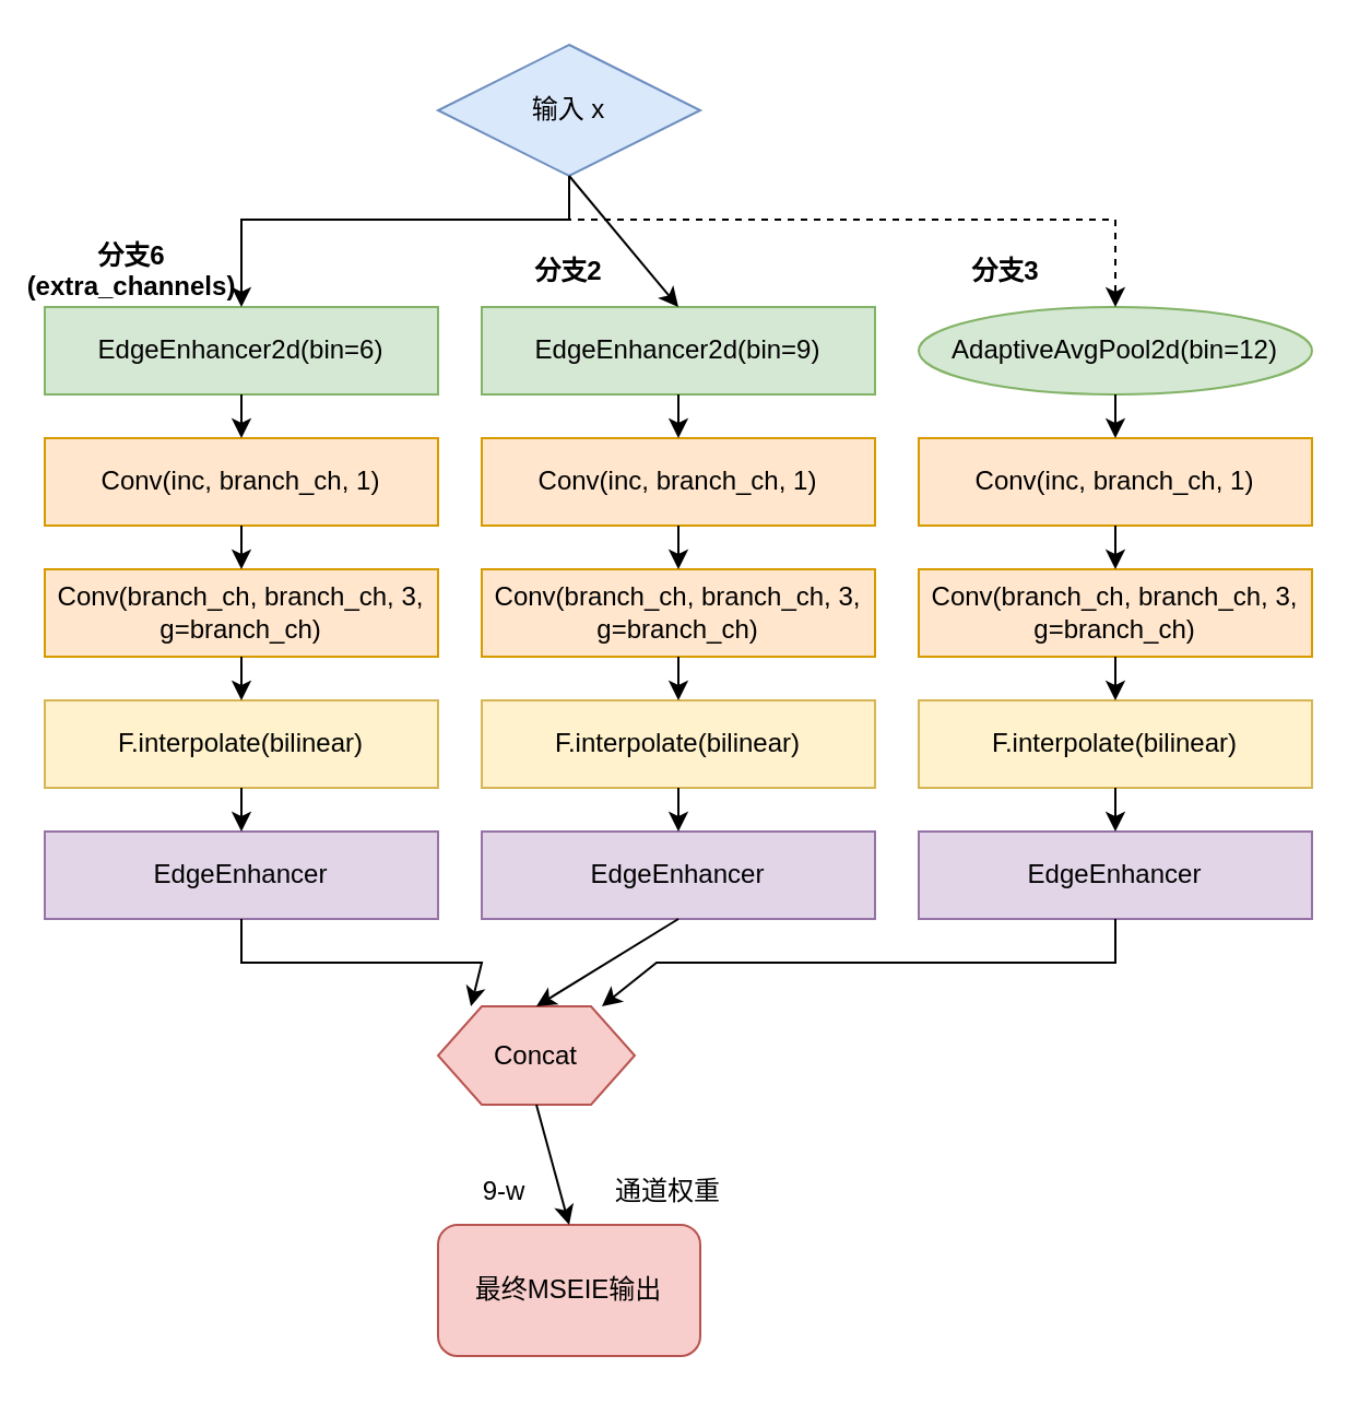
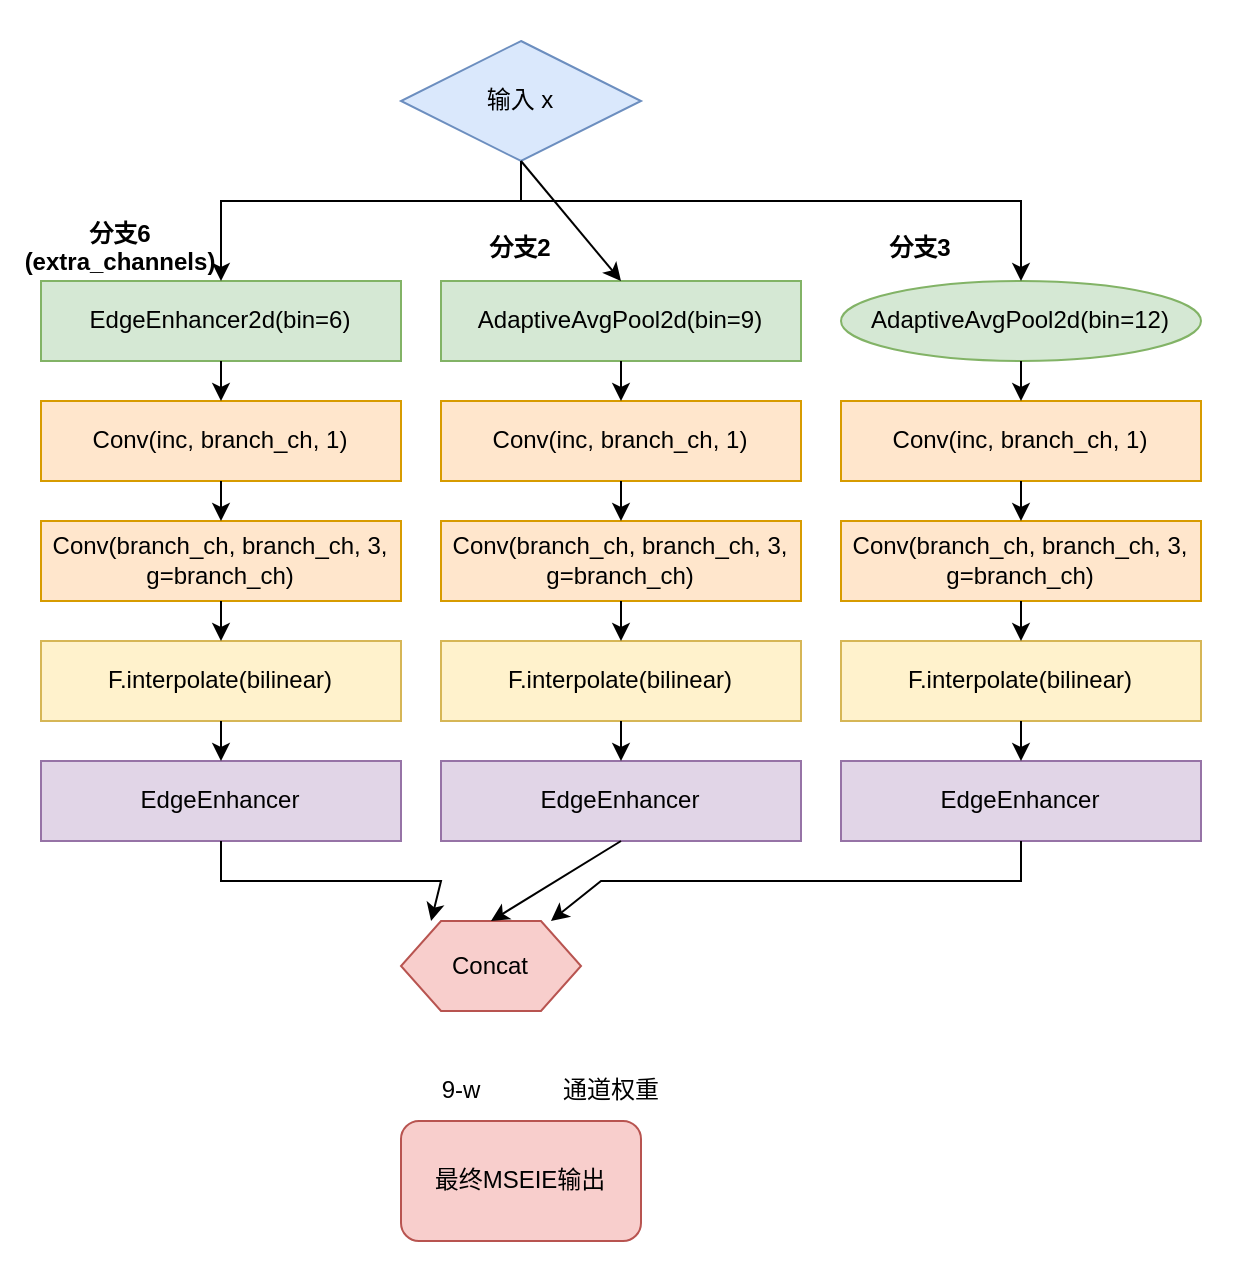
- <mxCell id="23" value="" style="endArrow=classic;html=1;rounded=0;exitX=0.5;exitY=1;exitDx=0;exitDy=0;entryX=0.5;entryY=0;entryDx=0;entryDy=0;dashed=1;" edge="1" parent="1" source="2" target="5"><mxGeometry width="50" height="50" relative="1" as="geometry"><mxPoint x="240" y="390" as="sourcePoint" /><mxPoint x="290" y="340" as="targetPoint" /><Array as="points"><mxPoint x="260" y="100" /><mxPoint x="510" y="100" /></Array></mxGeometry></mxCell>
+ <mxCell id="23" value="" style="endArrow=classic;html=1;rounded=0;exitX=0.5;exitY=1;exitDx=0;exitDy=0;entryX=0.5;entryY=0;entryDx=0;entryDy=0;" edge="1" parent="1" source="2" target="5"><mxGeometry width="50" height="50" relative="1" as="geometry"><mxPoint x="240" y="390" as="sourcePoint" /><mxPoint x="290" y="340" as="targetPoint" /><Array as="points"><mxPoint x="260" y="100" /><mxPoint x="510" y="100" /></Array></mxGeometry></mxCell>
- <mxCell id="4" value="EdgeEnhancer2d(bin=9)" style="rounded=0;whiteSpace=wrap;html=1;fillColor=#d5e8d4;strokeColor=#82b366;" vertex="1" parent="1"><mxGeometry x="220" y="140" width="180" height="40" as="geometry" /></mxCell>
+ <mxCell id="4" value="AdaptiveAvgPool2d(bin=9)" style="rounded=0;whiteSpace=wrap;html=1;fillColor=#d5e8d4;strokeColor=#82b366;" vertex="1" parent="1"><mxGeometry x="220" y="140" width="180" height="40" as="geometry" /></mxCell>
- <mxCell id="39" value="" style="endArrow=classic;html=1;rounded=0;exitX=0.5;exitY=1;exitDx=0;exitDy=0;entryX=0.5;entryY=0;entryDx=0;entryDy=0;" edge="1" parent="1" source="18" target="20"><mxGeometry width="50" height="50" relative="1" as="geometry"><mxPoint x="240" y="390" as="sourcePoint" /><mxPoint x="290" y="340" as="targetPoint" /></mxGeometry></mxCell>
